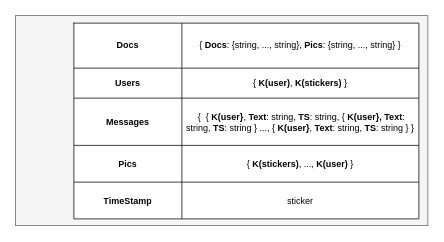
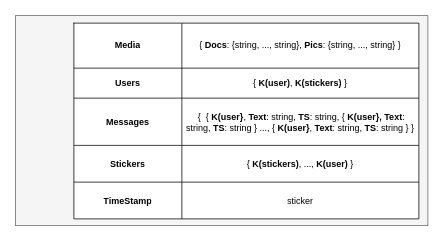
- <mxCell id="5" value="&lt;b&gt;Docs&lt;/b&gt;" style="shape=partialRectangle;html=1;whiteSpace=wrap;connectable=0;strokeColor=inherit;overflow=hidden;fillColor=none;top=0;left=0;bottom=0;right=0;pointerEvents=1;" parent="4" vertex="1"><mxGeometry width="144" height="60" as="geometry"><mxRectangle width="144" height="60" as="alternateBounds" /></mxGeometry></mxCell>
+ <mxCell id="5" value="&lt;b&gt;Media&lt;/b&gt;" style="shape=partialRectangle;html=1;whiteSpace=wrap;connectable=0;strokeColor=inherit;overflow=hidden;fillColor=none;top=0;left=0;bottom=0;right=0;pointerEvents=1;" parent="4" vertex="1"><mxGeometry width="144" height="60" as="geometry"><mxRectangle width="144" height="60" as="alternateBounds" /></mxGeometry></mxCell>
- <mxCell id="14" value="&lt;b&gt;Pics&lt;/b&gt;" style="shape=partialRectangle;html=1;whiteSpace=wrap;connectable=0;strokeColor=inherit;overflow=hidden;fillColor=none;top=0;left=0;bottom=0;right=0;pointerEvents=1;" parent="13" vertex="1"><mxGeometry width="144" height="49" as="geometry"><mxRectangle width="144" height="49" as="alternateBounds" /></mxGeometry></mxCell>
+ <mxCell id="14" value="&lt;b&gt;Stickers&lt;/b&gt;" style="shape=partialRectangle;html=1;whiteSpace=wrap;connectable=0;strokeColor=inherit;overflow=hidden;fillColor=none;top=0;left=0;bottom=0;right=0;pointerEvents=1;" parent="13" vertex="1"><mxGeometry width="144" height="49" as="geometry"><mxRectangle width="144" height="49" as="alternateBounds" /></mxGeometry></mxCell>
